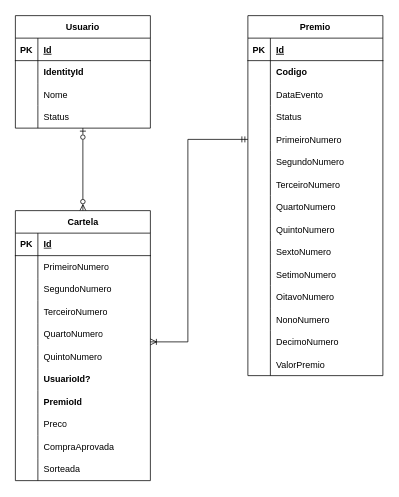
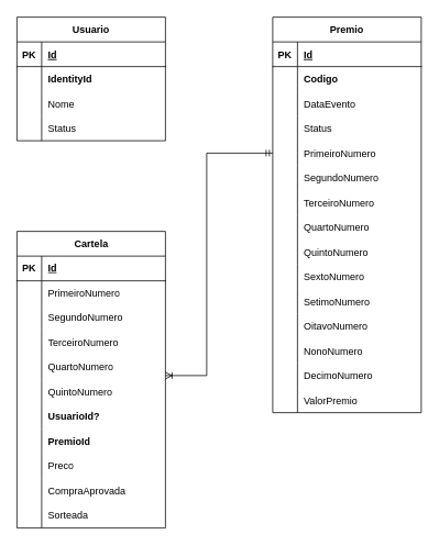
- <mxCell id="2" style="edgeStyle=orthogonalEdgeStyle;rounded=0;orthogonalLoop=1;jettySize=auto;html=1;entryX=0.5;entryY=0;entryDx=0;entryDy=0;endArrow=ERzeroToMany;endFill=0;startArrow=ERzeroToOne;startFill=0;" parent="1" source="3" target="63" edge="1"><mxGeometry relative="1" as="geometry" /></mxCell>
